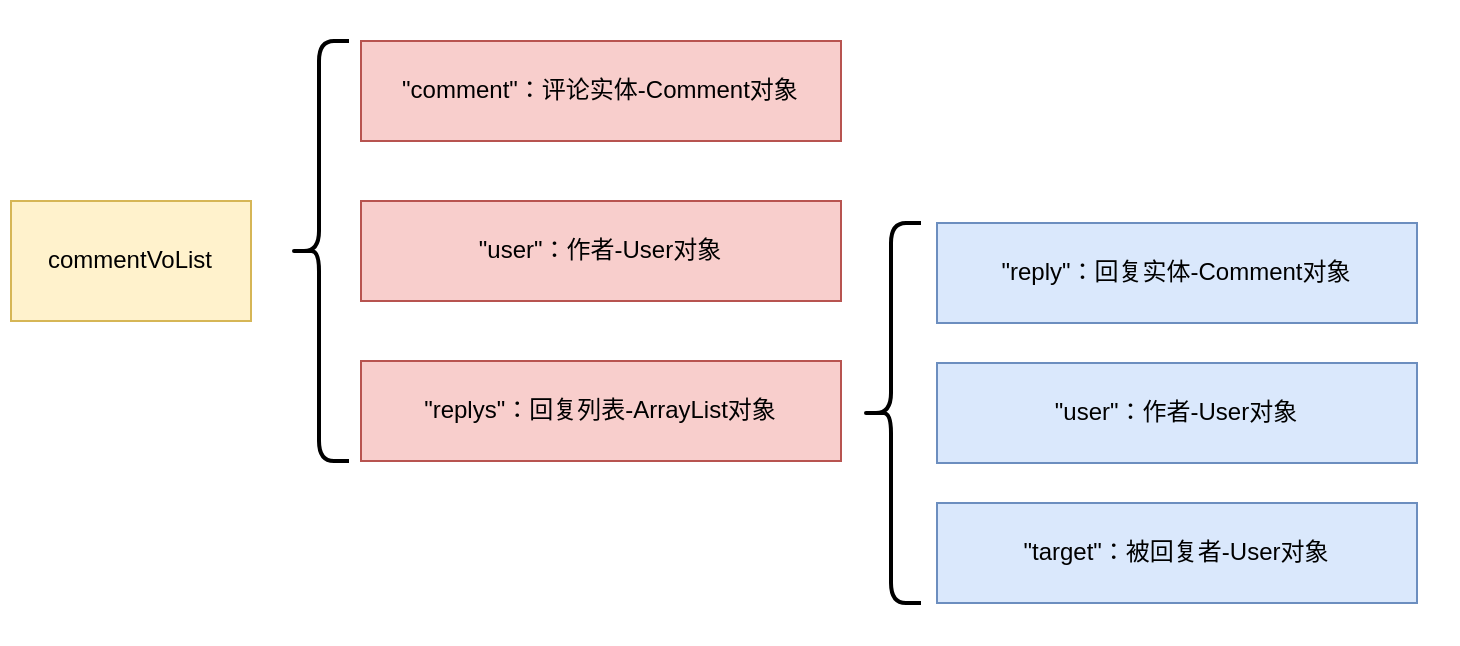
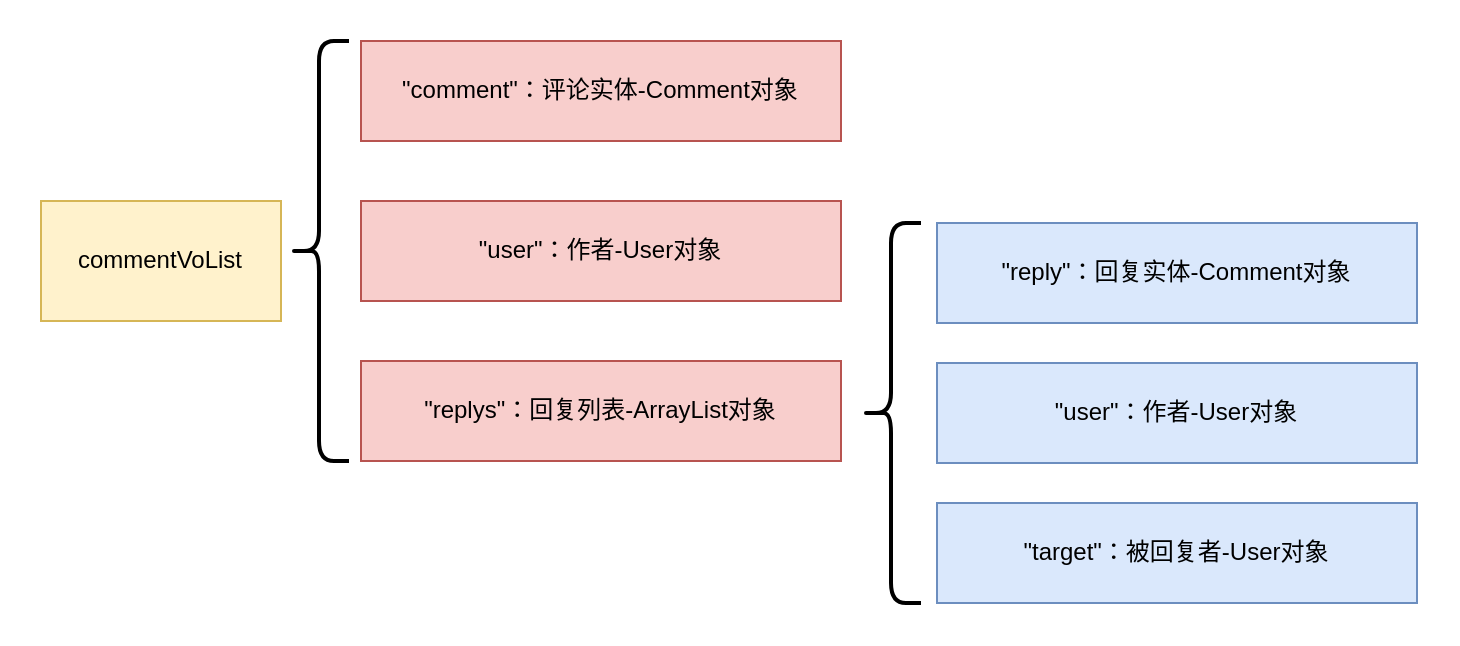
- <mxCell id="2" value="commentVoList" style="rounded=0;whiteSpace=wrap;html=1;fillColor=#fff2cc;strokeColor=#d6b656;" vertex="1" parent="1"><mxGeometry x="5" y="100" width="120" height="60" as="geometry" /></mxCell>
+ <mxCell id="2" value="commentVoList" style="rounded=0;whiteSpace=wrap;html=1;fillColor=#fff2cc;strokeColor=#d6b656;" vertex="1" parent="1"><mxGeometry x="20" y="100" width="120" height="60" as="geometry" /></mxCell>
